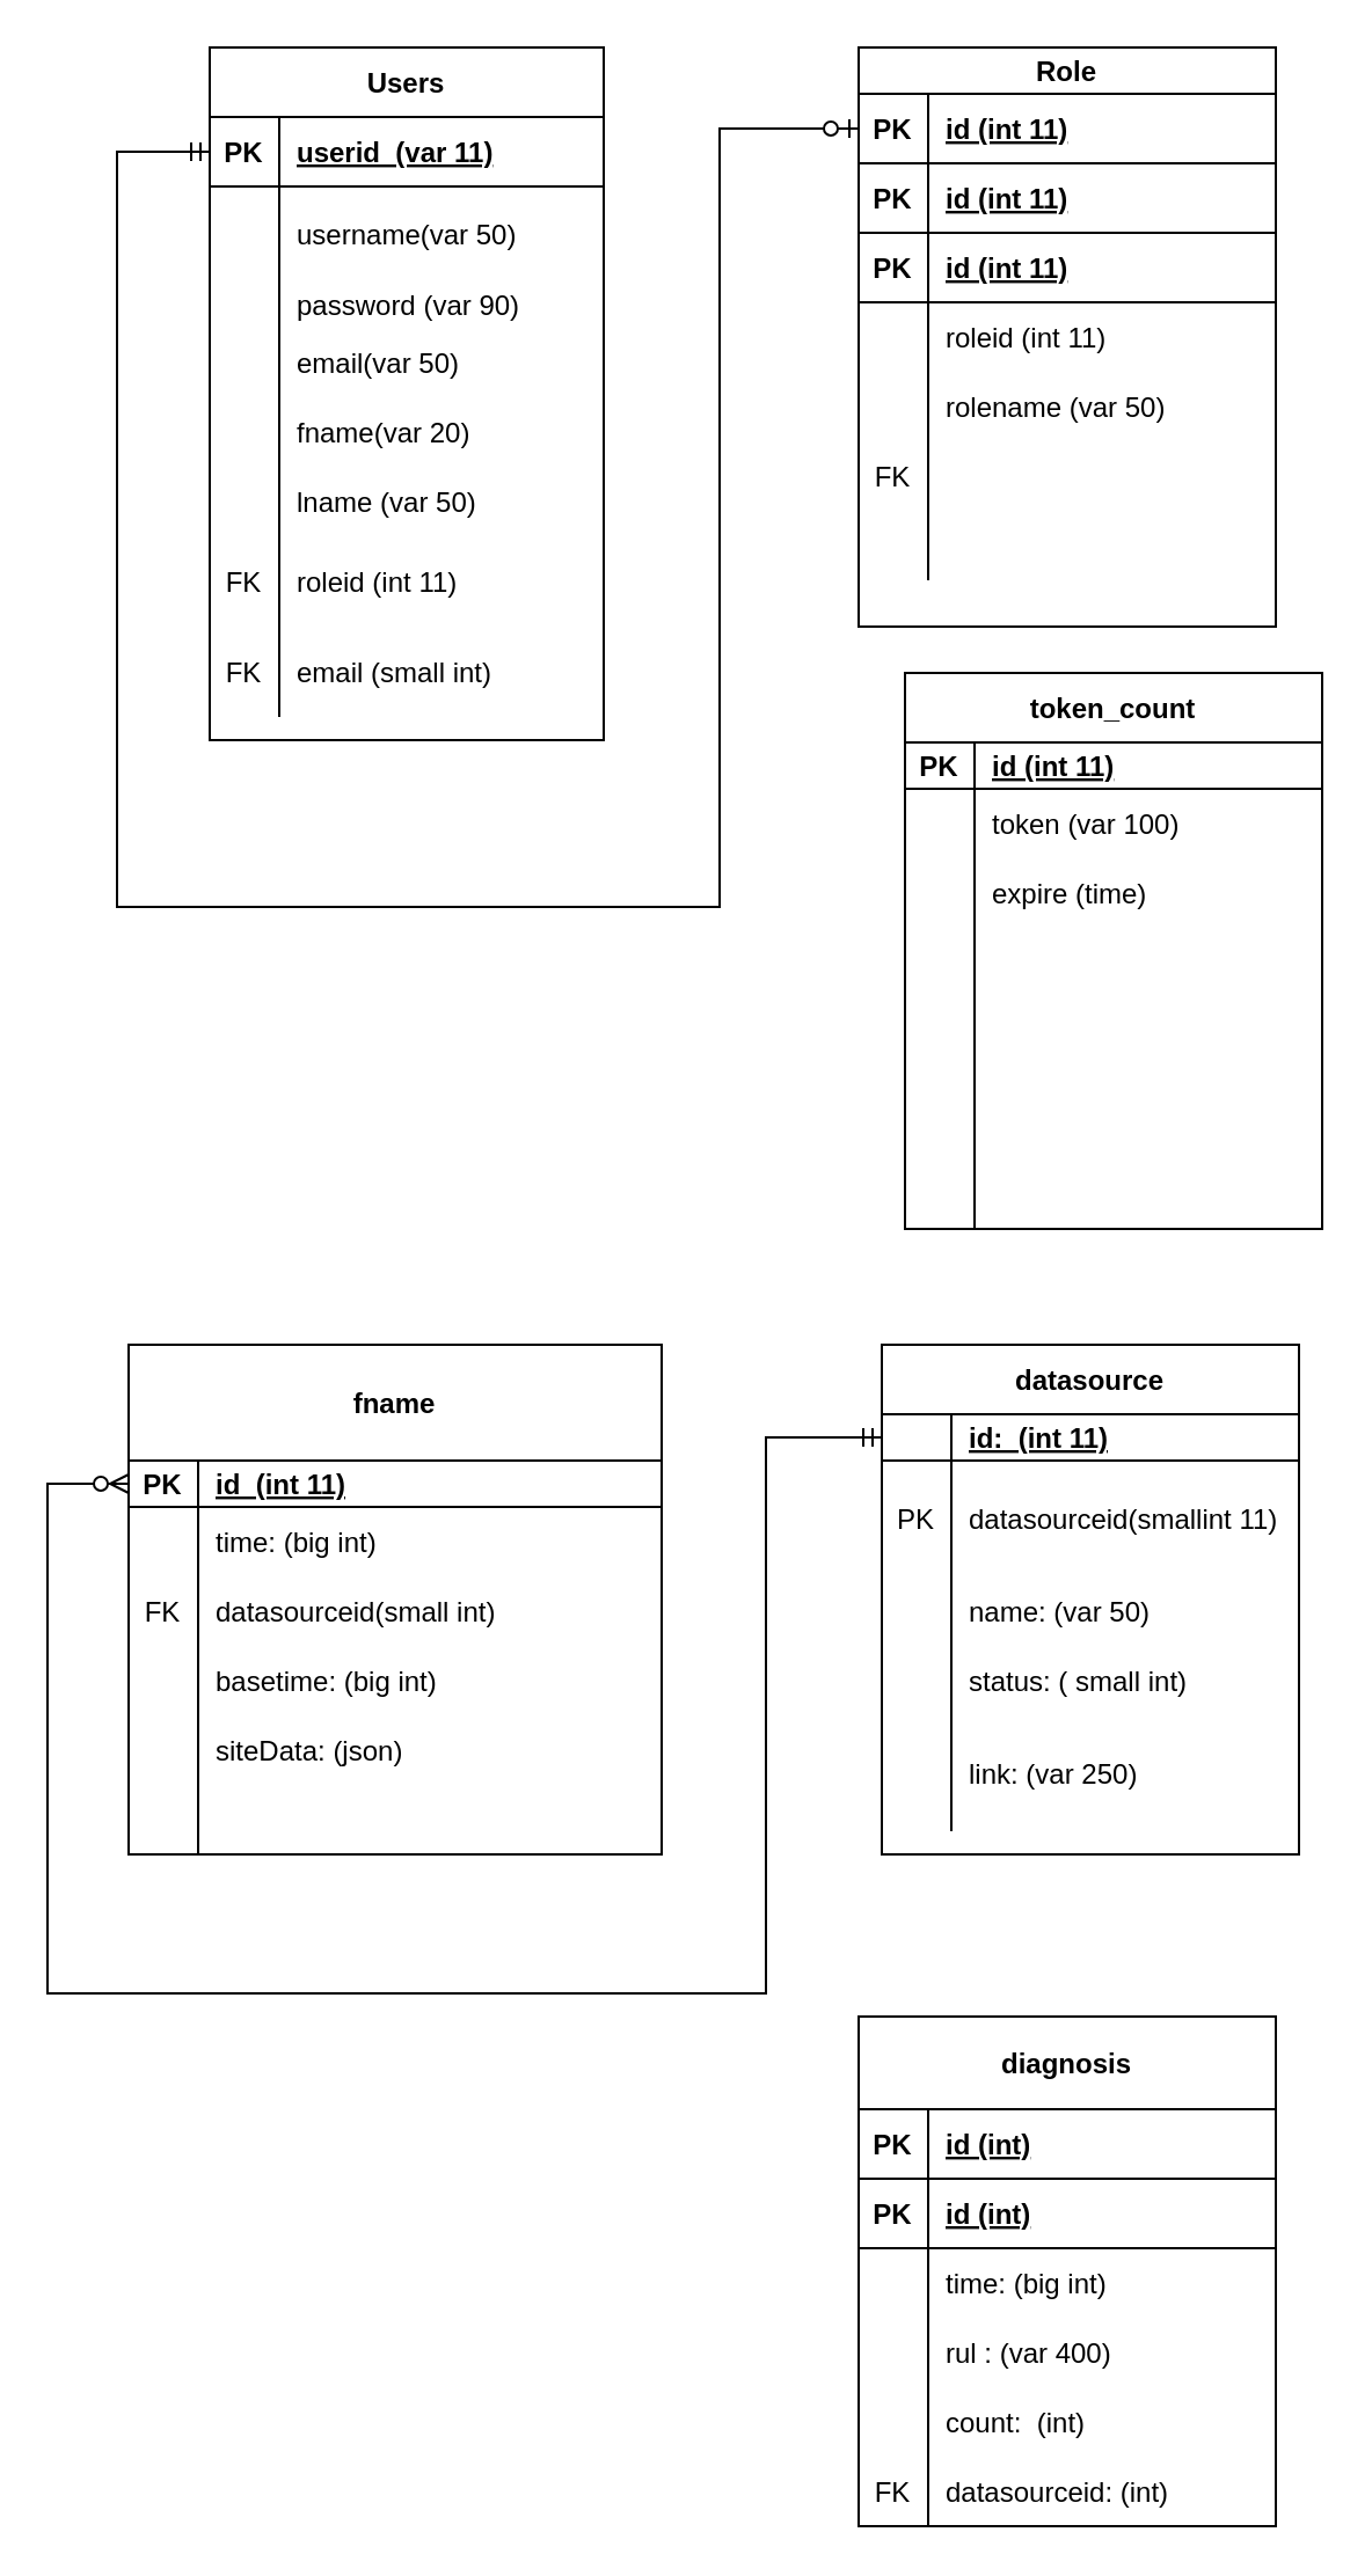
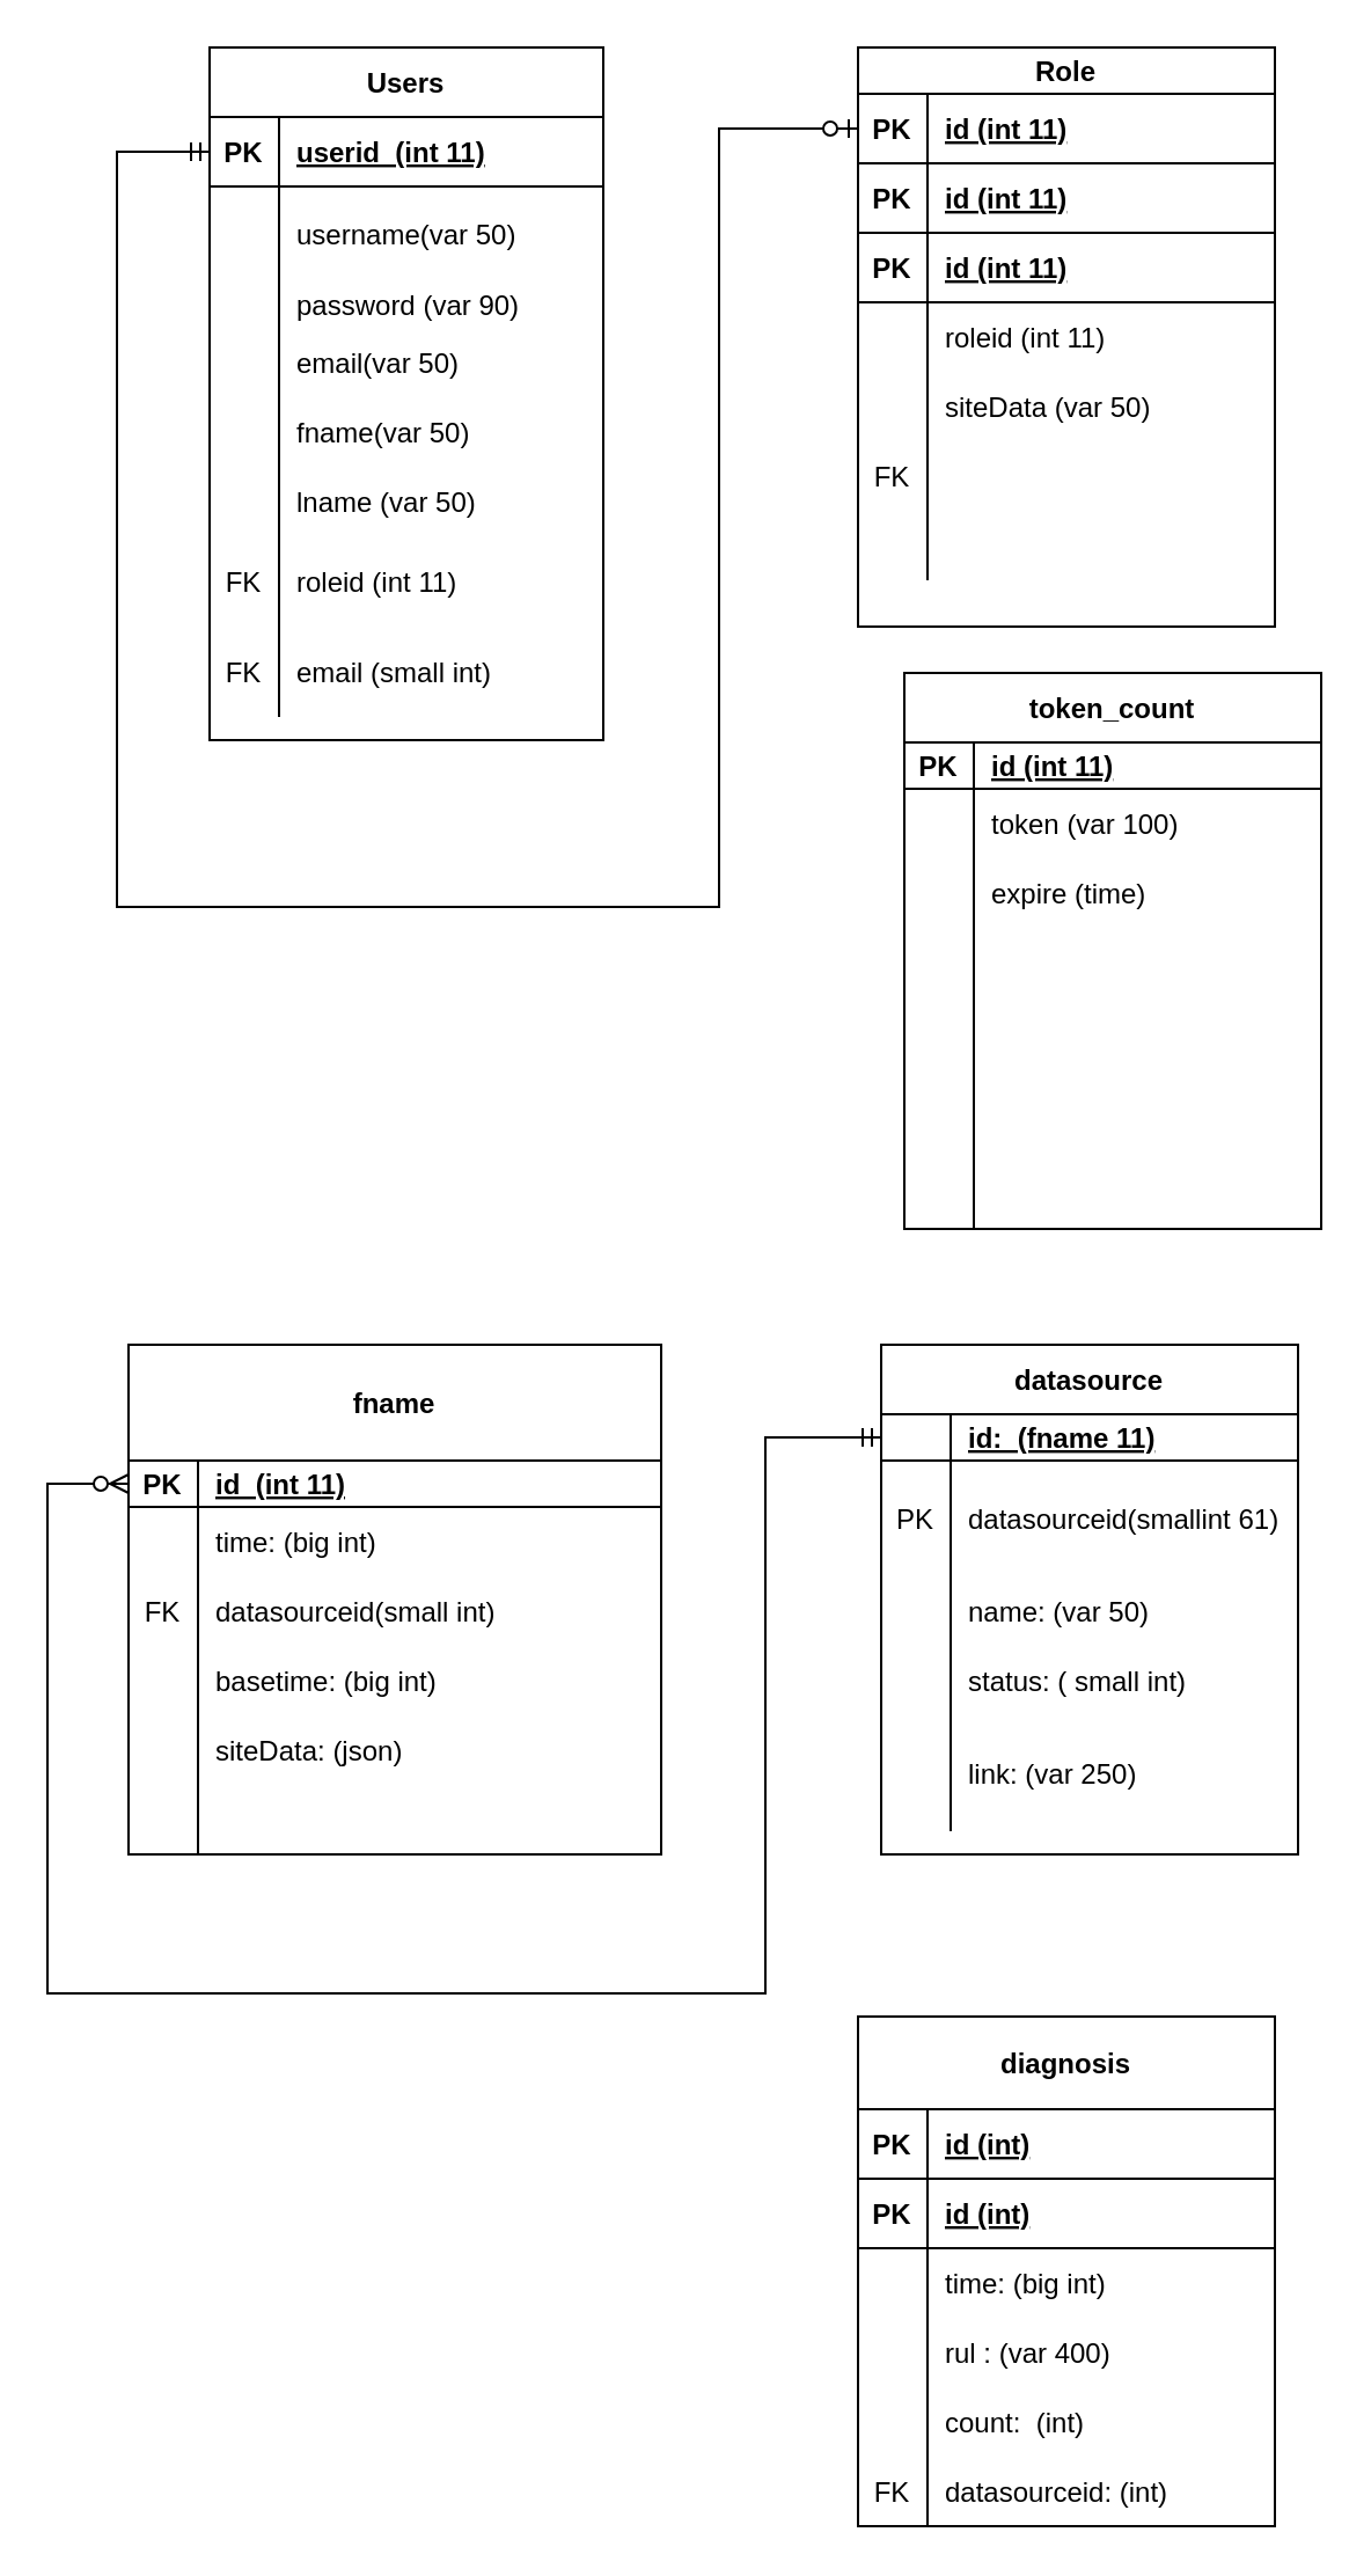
- <mxCell id="5" value="userid  (var 11)" style="shape=partialRectangle;connectable=0;fillColor=none;top=0;left=0;bottom=0;right=0;align=left;spacingLeft=6;fontStyle=5;overflow=hidden;" parent="3" vertex="1"><mxGeometry x="30" width="140" height="30" as="geometry"><mxRectangle width="140" height="30" as="alternateBounds" /></mxGeometry></mxCell>
+ <mxCell id="5" value="userid  (int 11)" style="shape=partialRectangle;connectable=0;fillColor=none;top=0;left=0;bottom=0;right=0;align=left;spacingLeft=6;fontStyle=5;overflow=hidden;" parent="3" vertex="1"><mxGeometry x="30" width="140" height="30" as="geometry"><mxRectangle width="140" height="30" as="alternateBounds" /></mxGeometry></mxCell>
- <mxCell id="42" value="rolename (var 50)" style="shape=partialRectangle;connectable=0;fillColor=none;top=0;left=0;bottom=0;right=0;align=left;spacingLeft=6;overflow=hidden;" parent="40" vertex="1"><mxGeometry x="30" width="150" height="30" as="geometry"><mxRectangle width="150" height="30" as="alternateBounds" /></mxGeometry></mxCell>
+ <mxCell id="42" value="siteData (var 50)" style="shape=partialRectangle;connectable=0;fillColor=none;top=0;left=0;bottom=0;right=0;align=left;spacingLeft=6;overflow=hidden;" parent="40" vertex="1"><mxGeometry x="30" width="150" height="30" as="geometry"><mxRectangle width="150" height="30" as="alternateBounds" /></mxGeometry></mxCell>
- <mxCell id="17" value="fname(var 20)" style="shape=partialRectangle;connectable=0;fillColor=none;top=0;left=0;bottom=0;right=0;align=left;spacingLeft=6;overflow=hidden;" parent="15" vertex="1"><mxGeometry x="30" width="140" height="30" as="geometry"><mxRectangle width="140" height="30" as="alternateBounds" /></mxGeometry></mxCell>
+ <mxCell id="17" value="fname(var 50)" style="shape=partialRectangle;connectable=0;fillColor=none;top=0;left=0;bottom=0;right=0;align=left;spacingLeft=6;overflow=hidden;" parent="15" vertex="1"><mxGeometry x="30" width="140" height="30" as="geometry"><mxRectangle width="140" height="30" as="alternateBounds" /></mxGeometry></mxCell>
- <mxCell id="96" value="id:  (int 11)" style="shape=partialRectangle;connectable=0;fillColor=none;top=0;left=0;bottom=0;right=0;align=left;spacingLeft=6;fontStyle=5;overflow=hidden;" parent="94" vertex="1"><mxGeometry x="30" width="150" height="20" as="geometry"><mxRectangle width="150" height="20" as="alternateBounds" /></mxGeometry></mxCell>
+ <mxCell id="96" value="id:  (fname 11)" style="shape=partialRectangle;connectable=0;fillColor=none;top=0;left=0;bottom=0;right=0;align=left;spacingLeft=6;fontStyle=5;overflow=hidden;" parent="94" vertex="1"><mxGeometry x="30" width="150" height="20" as="geometry"><mxRectangle width="150" height="20" as="alternateBounds" /></mxGeometry></mxCell>
- <mxCell id="99" value="datasourceid(smallint 11)" style="shape=partialRectangle;connectable=0;fillColor=none;top=0;left=0;bottom=0;right=0;align=left;spacingLeft=6;overflow=hidden;" parent="97" vertex="1"><mxGeometry x="30" width="150" height="50" as="geometry"><mxRectangle width="150" height="50" as="alternateBounds" /></mxGeometry></mxCell>
+ <mxCell id="99" value="datasourceid(smallint 61)" style="shape=partialRectangle;connectable=0;fillColor=none;top=0;left=0;bottom=0;right=0;align=left;spacingLeft=6;overflow=hidden;" parent="97" vertex="1"><mxGeometry x="30" width="150" height="50" as="geometry"><mxRectangle width="150" height="50" as="alternateBounds" /></mxGeometry></mxCell>
